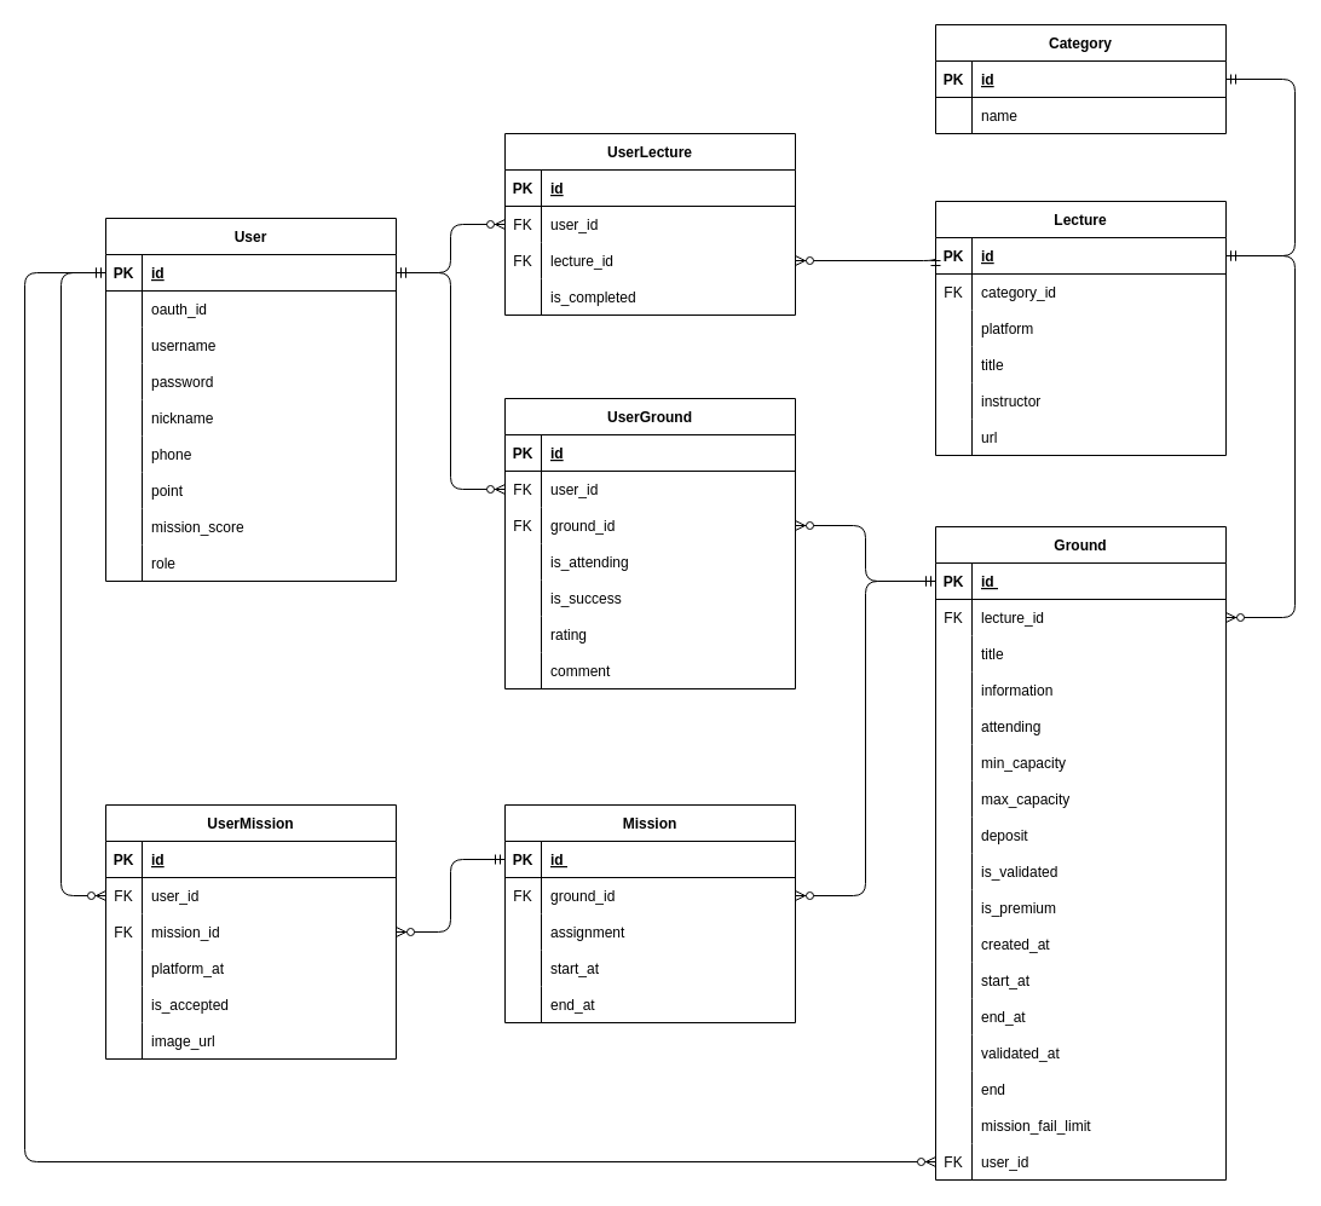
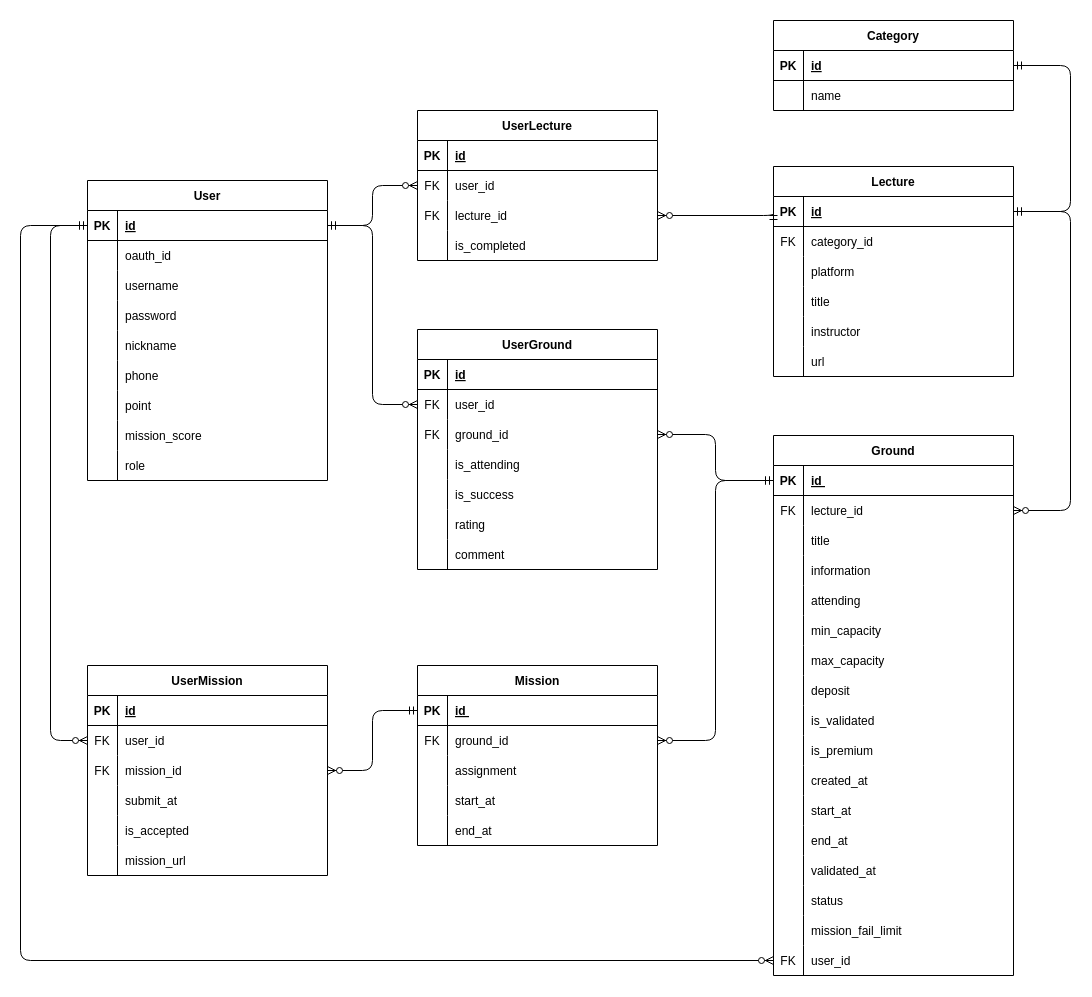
- <mxCell id="158" value="platform_at" style="shape=partialRectangle;connectable=0;fillColor=none;top=0;left=0;bottom=0;right=0;align=left;spacingLeft=6;overflow=hidden;" parent="156" vertex="1"><mxGeometry x="30" width="210" height="30" as="geometry"><mxRectangle width="210" height="30" as="alternateBounds" /></mxGeometry></mxCell>
+ <mxCell id="158" value="submit_at" style="shape=partialRectangle;connectable=0;fillColor=none;top=0;left=0;bottom=0;right=0;align=left;spacingLeft=6;overflow=hidden;" parent="156" vertex="1"><mxGeometry x="30" width="210" height="30" as="geometry"><mxRectangle width="210" height="30" as="alternateBounds" /></mxGeometry></mxCell>
- <mxCell id="164" value="image_url" style="shape=partialRectangle;connectable=0;fillColor=none;top=0;left=0;bottom=0;right=0;align=left;spacingLeft=6;overflow=hidden;" parent="162" vertex="1"><mxGeometry x="30" width="210" height="30" as="geometry"><mxRectangle width="210" height="30" as="alternateBounds" /></mxGeometry></mxCell>
+ <mxCell id="164" value="mission_url" style="shape=partialRectangle;connectable=0;fillColor=none;top=0;left=0;bottom=0;right=0;align=left;spacingLeft=6;overflow=hidden;" parent="162" vertex="1"><mxGeometry x="30" width="210" height="30" as="geometry"><mxRectangle width="210" height="30" as="alternateBounds" /></mxGeometry></mxCell>
- <mxCell id="113" value="end" style="shape=partialRectangle;connectable=0;fillColor=none;top=0;left=0;bottom=0;right=0;align=left;spacingLeft=6;overflow=hidden;" parent="111" vertex="1"><mxGeometry x="30" width="210" height="30" as="geometry"><mxRectangle width="210" height="30" as="alternateBounds" /></mxGeometry></mxCell>
+ <mxCell id="113" value="status" style="shape=partialRectangle;connectable=0;fillColor=none;top=0;left=0;bottom=0;right=0;align=left;spacingLeft=6;overflow=hidden;" parent="111" vertex="1"><mxGeometry x="30" width="210" height="30" as="geometry"><mxRectangle width="210" height="30" as="alternateBounds" /></mxGeometry></mxCell>
